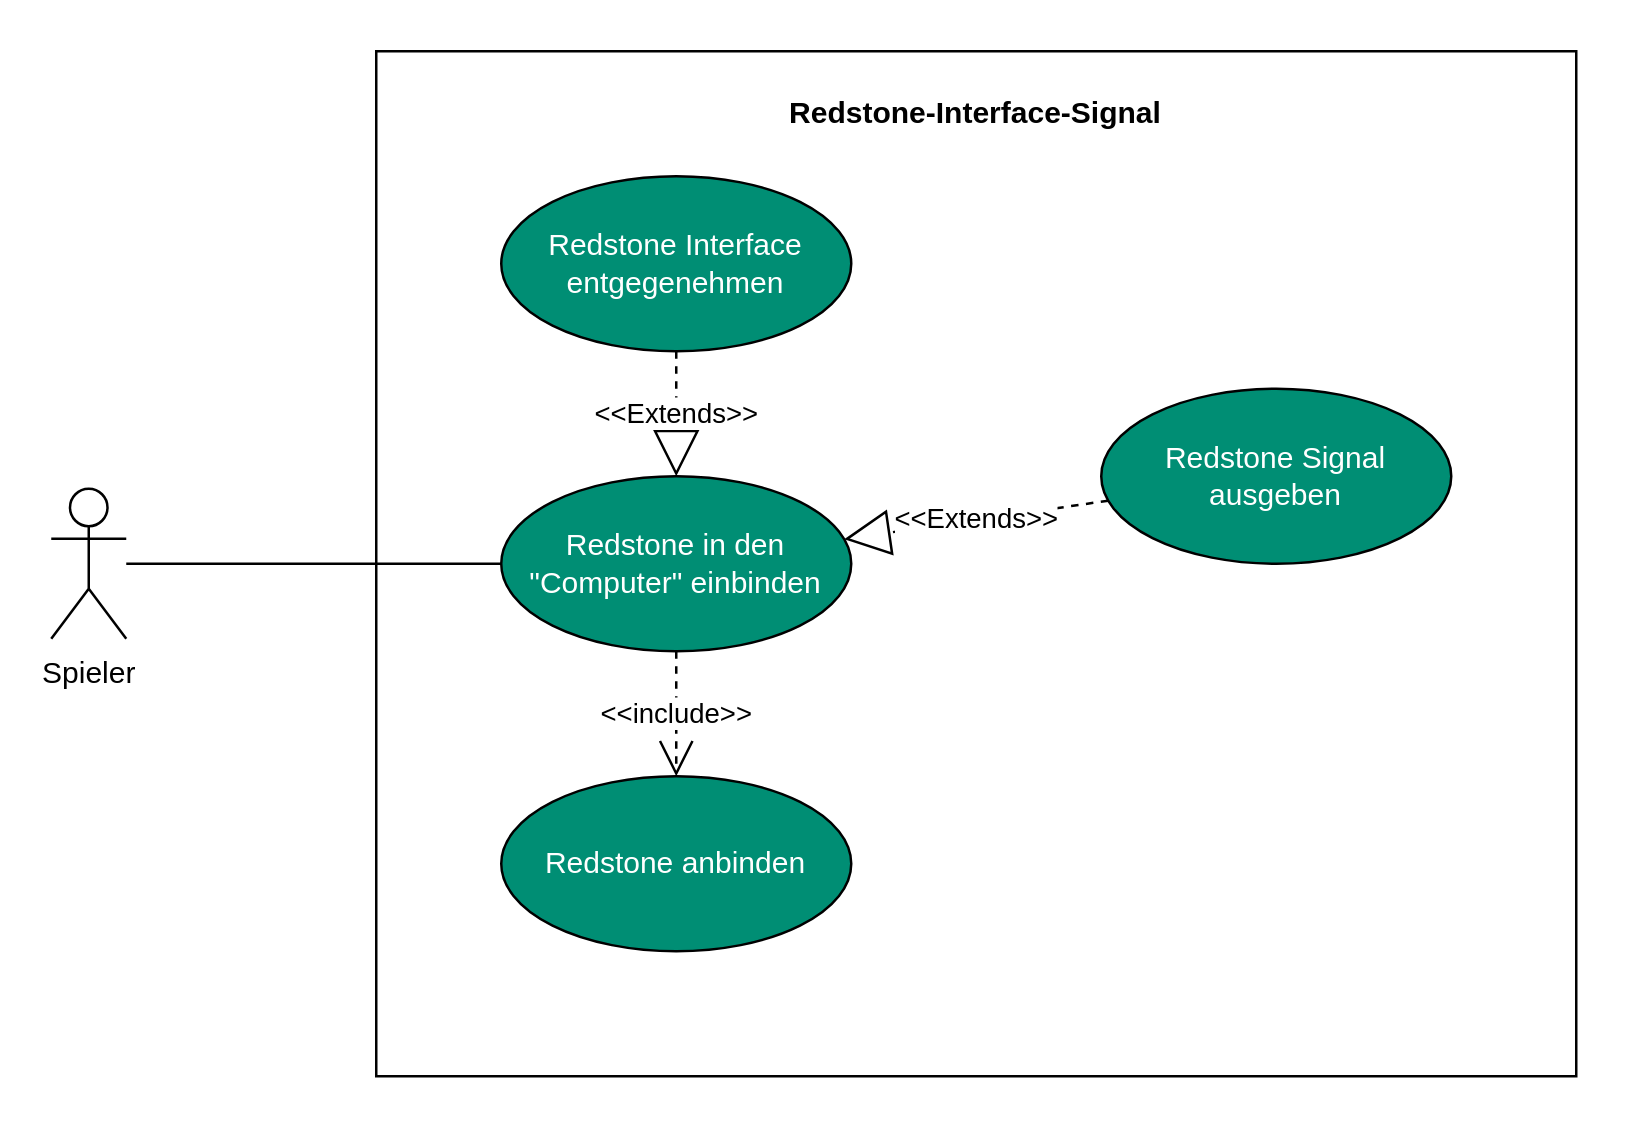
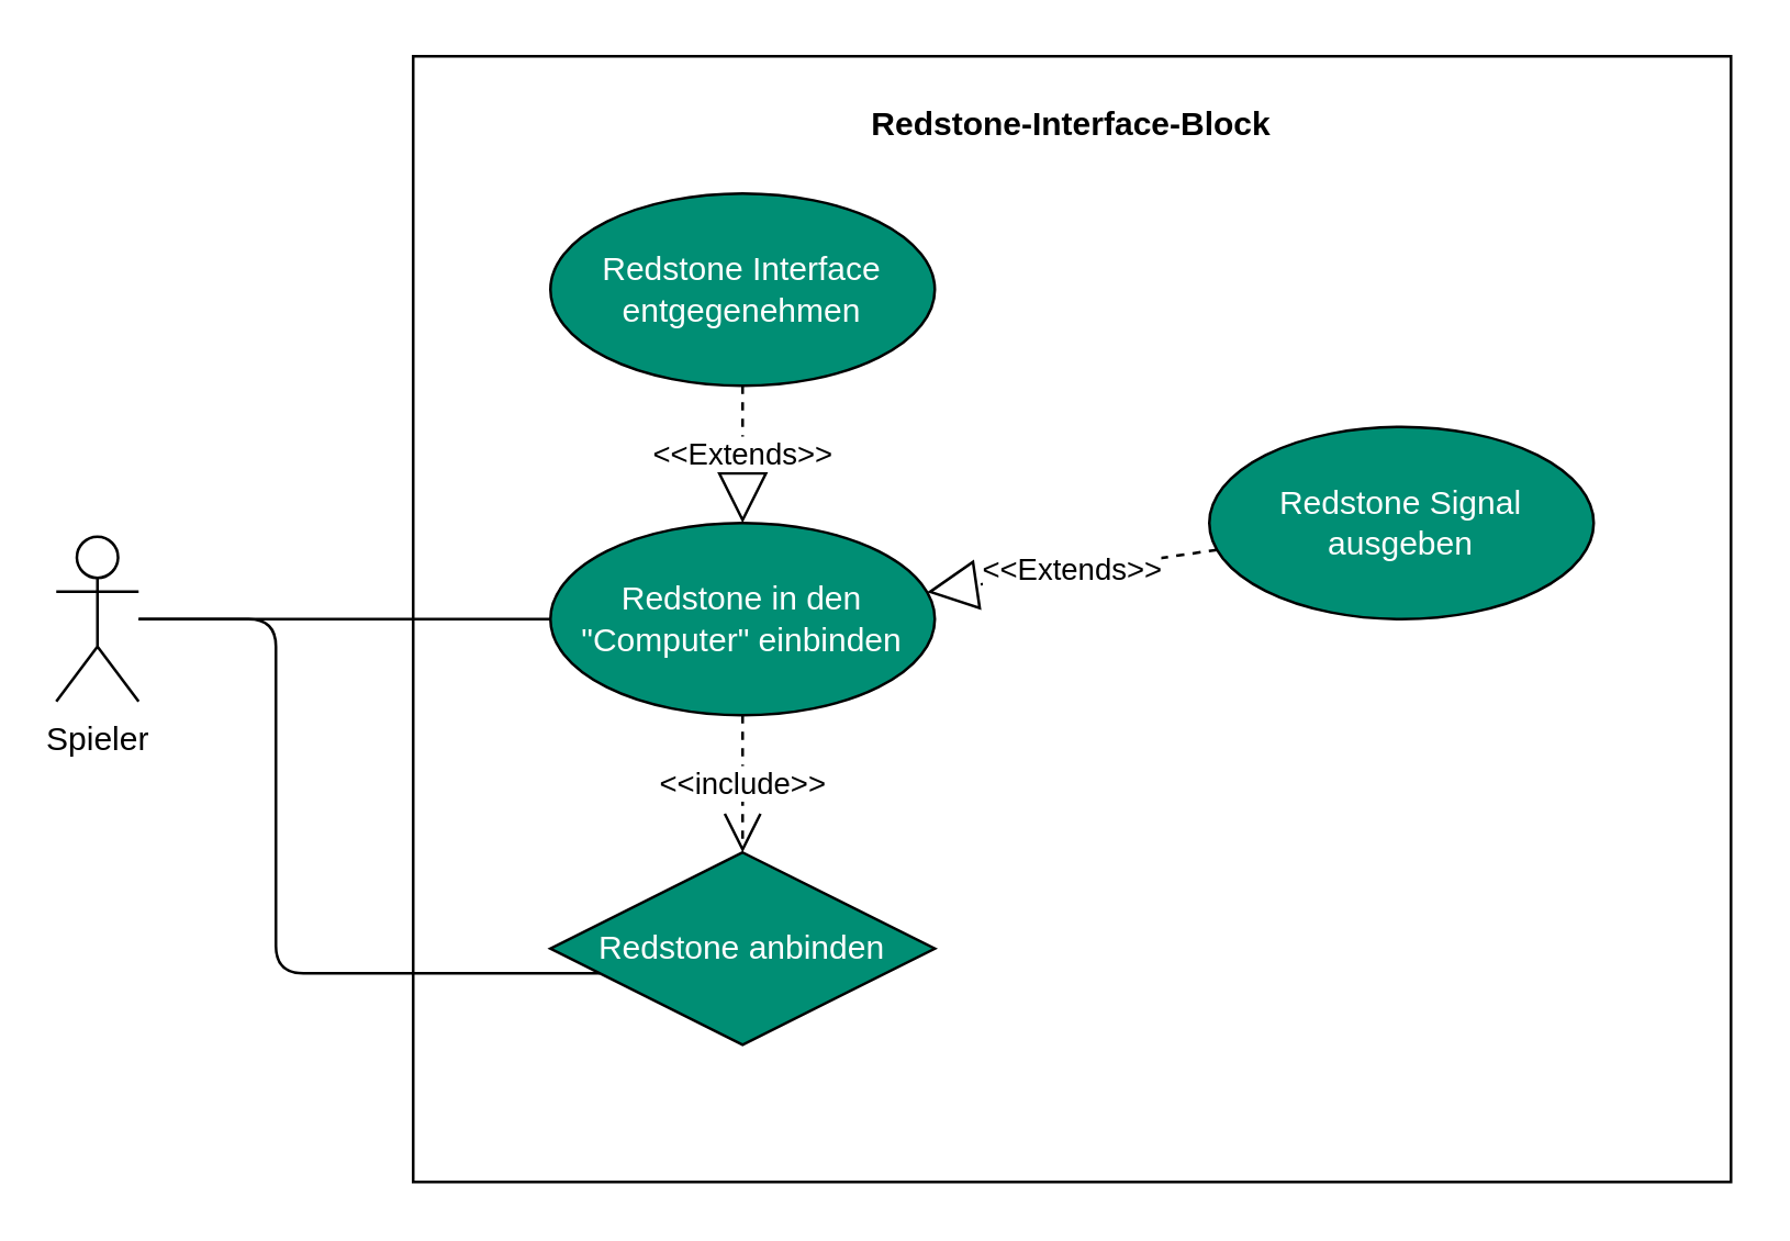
- <mxCell id="2" value="&lt;p style=&quot;margin: 0px ; margin-top: 4px ; text-align: center&quot;&gt;&lt;br&gt;&lt;b&gt;Redstone-Interface-Signal&lt;/b&gt;&lt;/p&gt;" style="verticalAlign=top;align=left;overflow=fill;fontSize=12;fontFamily=Helvetica;html=1;" vertex="1" parent="1"><mxGeometry x="150" y="20" width="480" height="410" as="geometry" /></mxCell>
+ <mxCell id="2" value="&lt;p style=&quot;margin: 0px ; margin-top: 4px ; text-align: center&quot;&gt;&lt;br&gt;&lt;b&gt;Redstone-Interface-Block&lt;/b&gt;&lt;/p&gt;" style="verticalAlign=top;align=left;overflow=fill;fontSize=12;fontFamily=Helvetica;html=1;" vertex="1" parent="1"><mxGeometry x="150" y="20" width="480" height="410" as="geometry" /></mxCell>
- <mxCell id="5" value="Redstone anbinden" style="ellipse;whiteSpace=wrap;html=1;fillColor=#008e74;fontColor=#FFFFFF;" vertex="1" parent="1"><mxGeometry x="200" y="310" width="140" height="70" as="geometry" /></mxCell>
+ <mxCell id="5" value="Redstone anbinden" style="rhombus;whiteSpace=wrap;html=1;fillColor=#008e74;fontColor=#FFFFFF;" vertex="1" parent="1"><mxGeometry x="200" y="310" width="140" height="70" as="geometry" /></mxCell>
+ <mxCell id="12" style="edgeStyle=orthogonalEdgeStyle;rounded=1;orthogonalLoop=1;jettySize=auto;html=1;endArrow=none;endFill=0;" edge="1" parent="1" source="4" target="5"><mxGeometry relative="1" as="geometry"><Array as="points"><mxPoint x="100" y="225" /><mxPoint x="100" y="354" /></Array></mxGeometry></mxCell>
